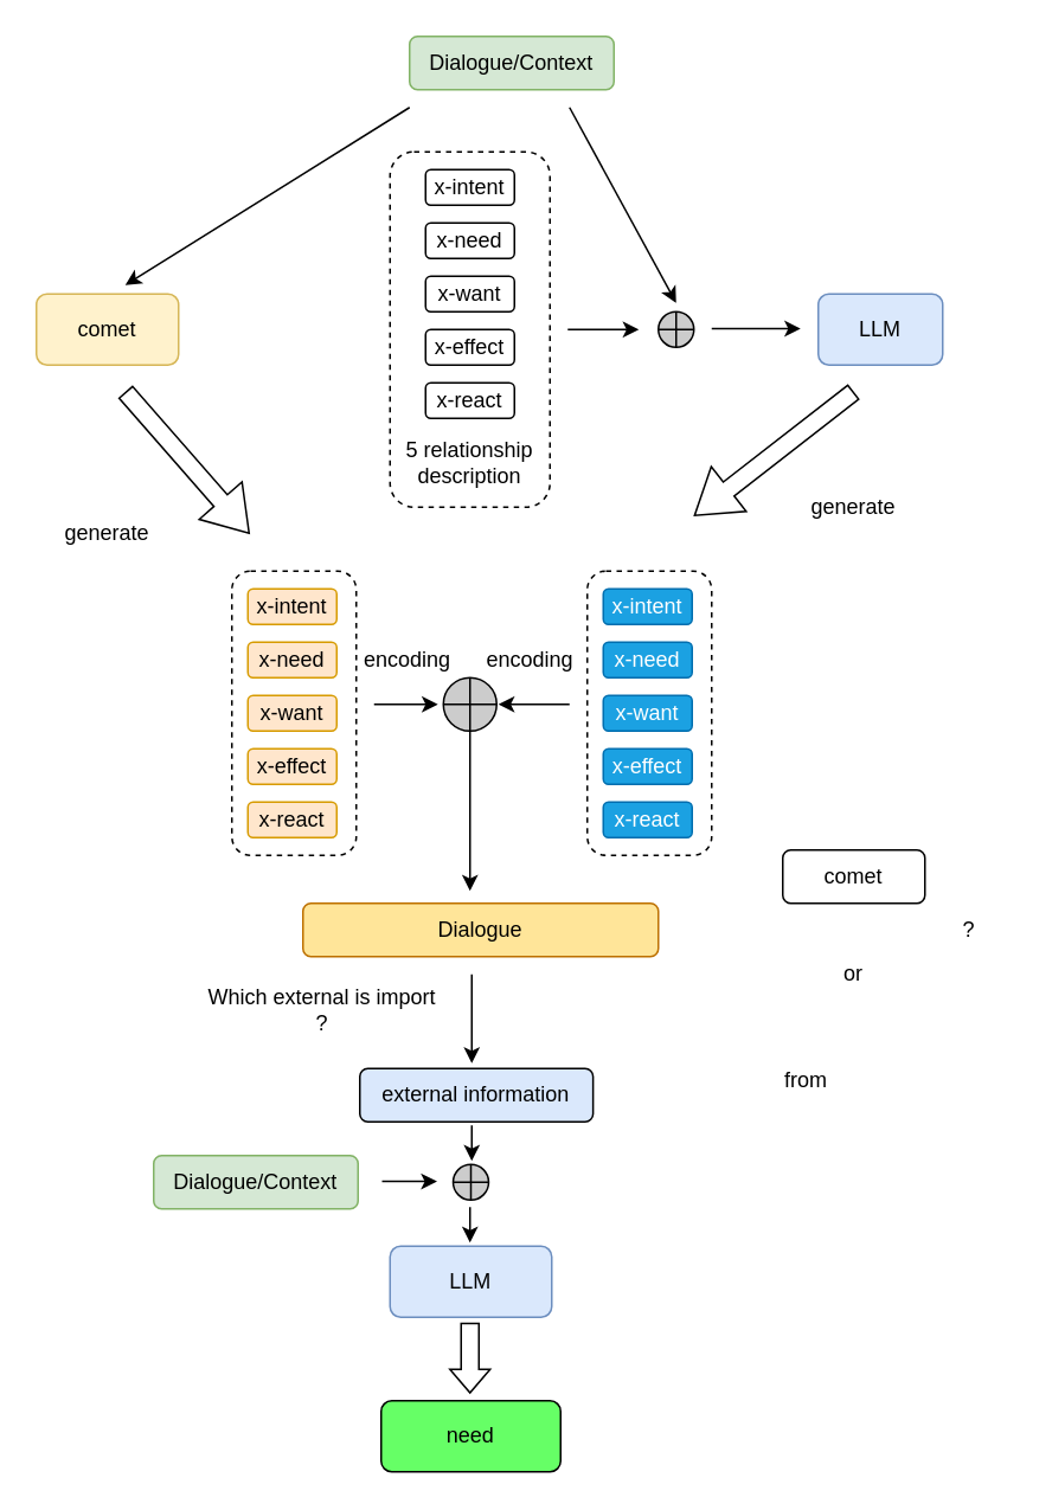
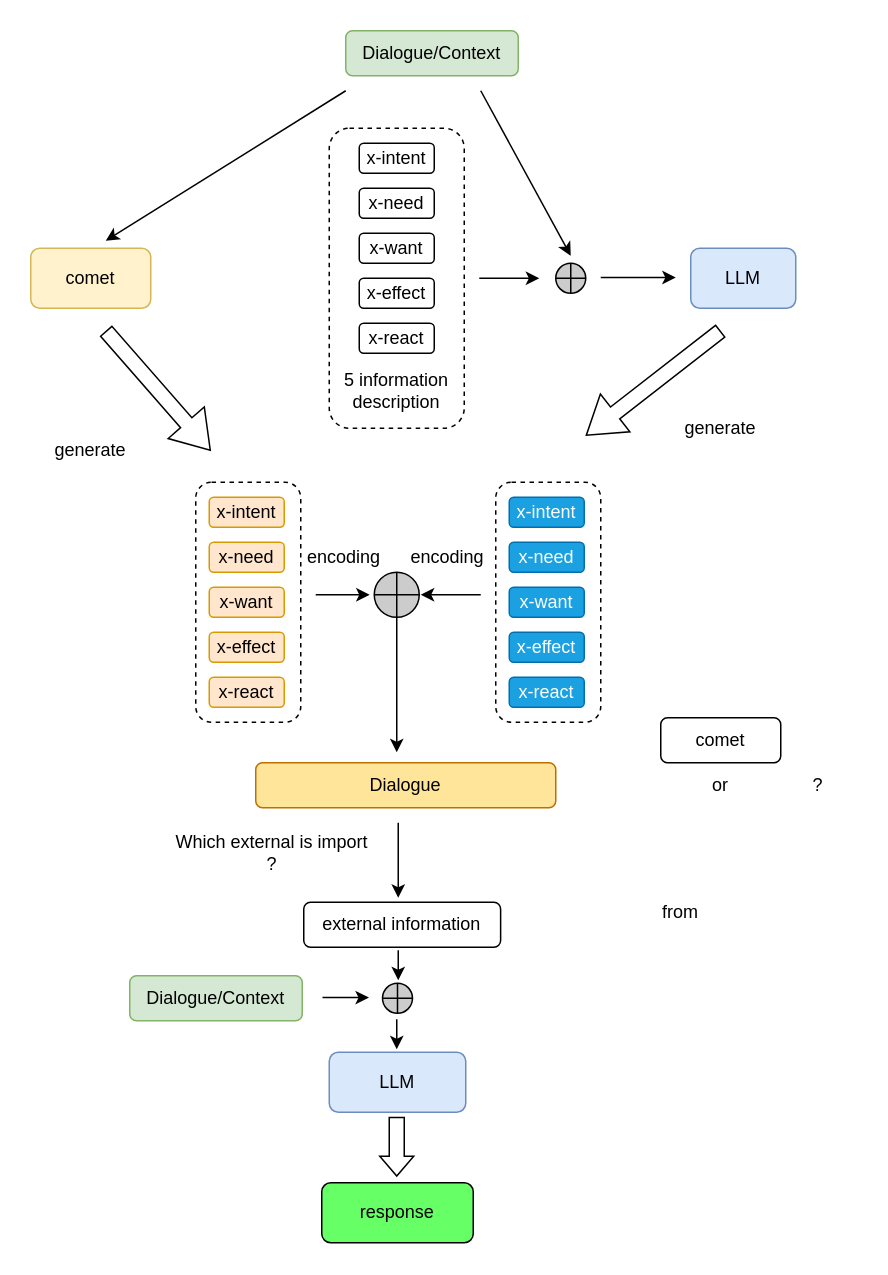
- <mxCell id="13" value="5 relationship description" style="text;html=1;align=center;verticalAlign=middle;whiteSpace=wrap;rounded=0;" vertex="1" parent="1"><mxGeometry x="209" y="245" width="110" height="30" as="geometry" /></mxCell>
+ <mxCell id="13" value="5 information description" style="text;html=1;align=center;verticalAlign=middle;whiteSpace=wrap;rounded=0;" vertex="1" parent="1"><mxGeometry x="209" y="245" width="110" height="30" as="geometry" /></mxCell>
- <mxCell id="45" value="or" style="text;html=1;align=center;verticalAlign=middle;whiteSpace=wrap;rounded=0;" vertex="1" parent="1"><mxGeometry x="450" y="533" width="60" height="30" as="geometry" /></mxCell>
+ <mxCell id="45" value="or" style="text;html=1;align=center;verticalAlign=middle;whiteSpace=wrap;rounded=0;" vertex="1" parent="1"><mxGeometry x="450" y="508" width="60" height="30" as="geometry" /></mxCell>
- <mxCell id="46" value="external information" style="rounded=1;whiteSpace=wrap;html=1;fillColor=#dae8fc;" vertex="1" parent="1"><mxGeometry x="202" y="601" width="131.25" height="30" as="geometry" /></mxCell>
+ <mxCell id="46" value="external information" style="rounded=1;whiteSpace=wrap;html=1;" vertex="1" parent="1"><mxGeometry x="202" y="601" width="131.25" height="30" as="geometry" /></mxCell>
- <mxCell id="53" value="need" style="rounded=1;whiteSpace=wrap;html=1;fillColor=#66FF66;" vertex="1" parent="1"><mxGeometry x="214" y="788" width="101" height="40" as="geometry" /></mxCell>
+ <mxCell id="53" value="response" style="rounded=1;whiteSpace=wrap;html=1;fillColor=#66FF66;" vertex="1" parent="1"><mxGeometry x="214" y="788" width="101" height="40" as="geometry" /></mxCell>
